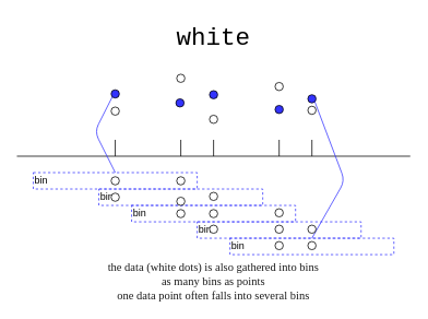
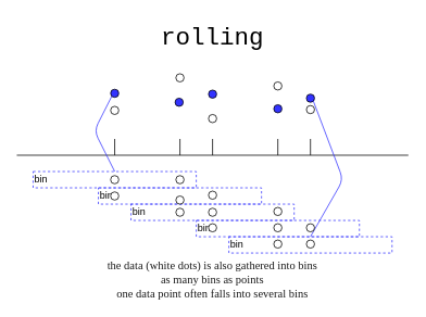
- <mxCell id="9" value="&lt;font face=&quot;Courier New&quot; style=&quot;font-size: 30px&quot;&gt;white&lt;/font&gt;" style="text;html=1;strokeColor=none;fillColor=none;align=center;verticalAlign=middle;whiteSpace=wrap;rounded=0;dashed=1;" parent="1" vertex="1"><mxGeometry x="180" y="20" width="160" height="50" as="geometry" /></mxCell>
+ <mxCell id="9" value="&lt;font face=&quot;Courier New&quot; style=&quot;font-size: 30px&quot;&gt;rolling&lt;/font&gt;" style="text;html=1;strokeColor=none;fillColor=none;align=center;verticalAlign=middle;whiteSpace=wrap;rounded=0;dashed=1;" parent="1" vertex="1"><mxGeometry x="180" y="20" width="160" height="50" as="geometry" /></mxCell>
